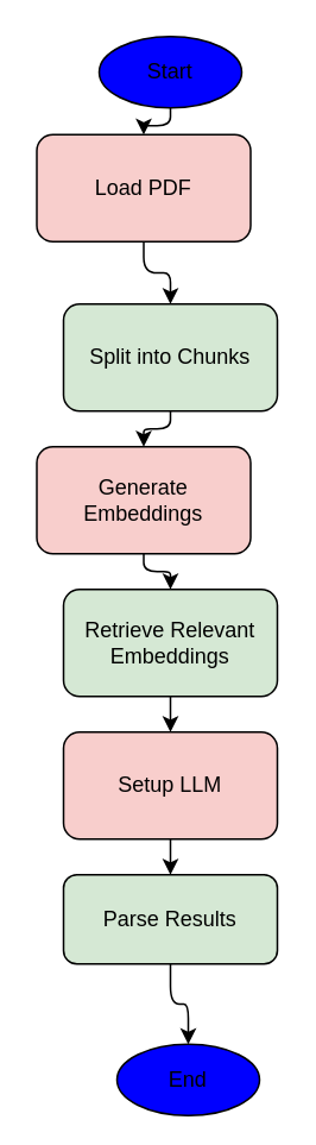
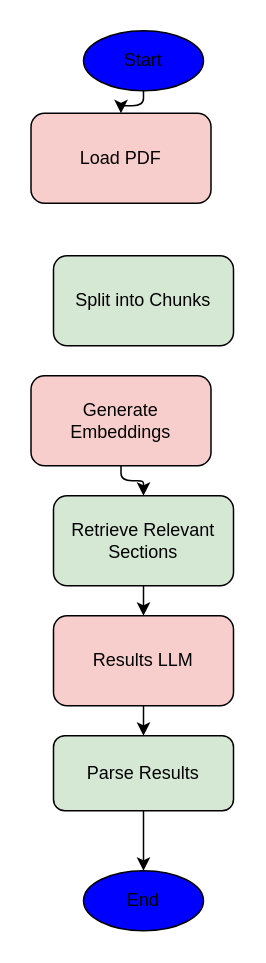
- <mxCell id="6" style="edgeStyle=orthogonalEdgeStyle;exitX=0.5;exitY=1;entryX=0.5;entryY=0;endArrow=classic;html=1;" edge="1" parent="1" source="3" target="5"><mxGeometry relative="1" as="geometry" /></mxCell>
- <mxCell id="8" style="edgeStyle=orthogonalEdgeStyle;exitX=0.5;exitY=1;entryX=0.5;entryY=0;endArrow=classic;html=1;" edge="1" parent="1" source="5" target="7"><mxGeometry relative="1" as="geometry" /></mxCell>
- <mxCell id="9" value="Retrieve Relevant Embeddings" style="rounded=1;whiteSpace=wrap;html=1;fillColor=#d5e8d4;" vertex="1" parent="1"><mxGeometry x="35" y="330" width="120" height="60" as="geometry" /></mxCell>
+ <mxCell id="9" value="Retrieve Relevant Sections" style="rounded=1;whiteSpace=wrap;html=1;fillColor=#d5e8d4;" vertex="1" parent="1"><mxGeometry x="35" y="330" width="120" height="60" as="geometry" /></mxCell>
- <mxCell id="11" value="Setup LLM" style="rounded=1;whiteSpace=wrap;html=1;fillColor=#f8cecc;" vertex="1" parent="1"><mxGeometry x="35" y="410" width="120" height="60" as="geometry" /></mxCell>
+ <mxCell id="11" value="Results LLM" style="rounded=1;whiteSpace=wrap;html=1;fillColor=#f8cecc;" vertex="1" parent="1"><mxGeometry x="35" y="410" width="120" height="60" as="geometry" /></mxCell>
- <mxCell id="15" value="End" style="ellipse;whiteSpace=wrap;html=1;aspect=fixed;fillColor=#0000FF;" vertex="1" parent="1"><mxGeometry x="65" y="585" width="80" height="40" as="geometry" /></mxCell>
+ <mxCell id="15" value="End" style="ellipse;whiteSpace=wrap;html=1;aspect=fixed;fillColor=#0000FF;" vertex="1" parent="1"><mxGeometry x="55" y="580" width="80" height="40" as="geometry" /></mxCell>
